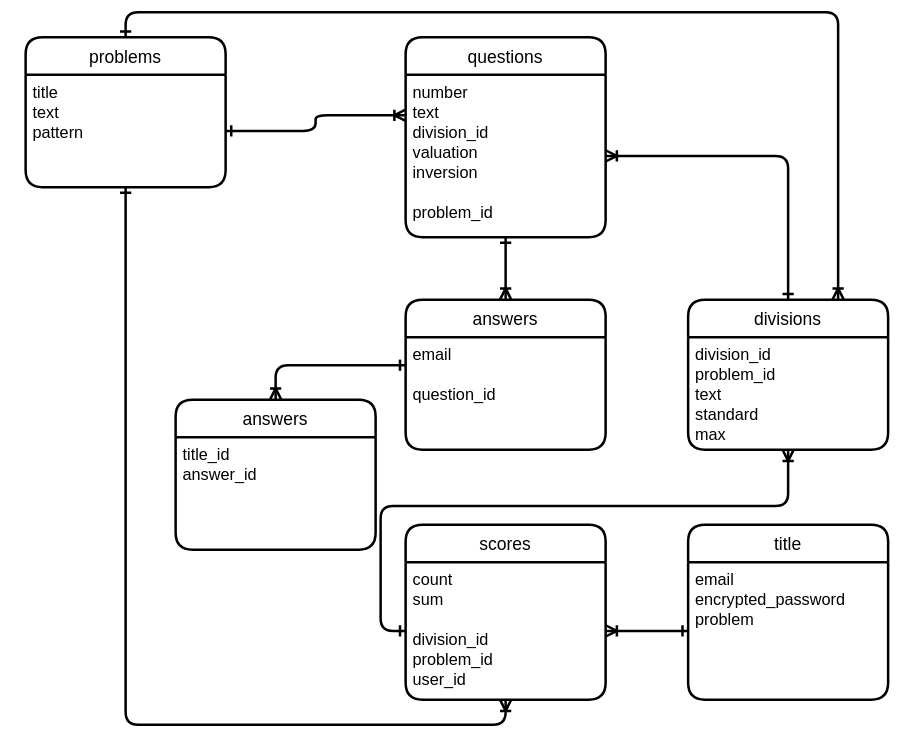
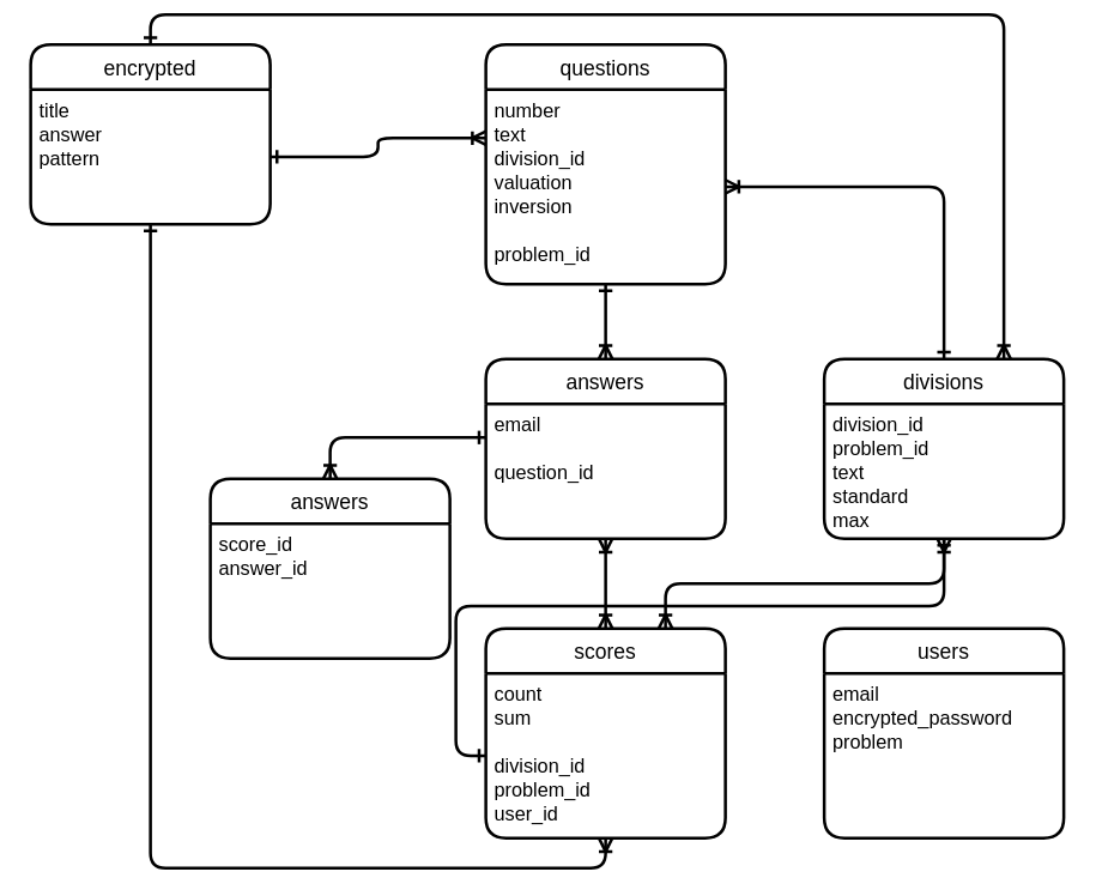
- <mxCell id="21" value="problems" style="swimlane;childLayout=stackLayout;horizontal=1;startSize=30;horizontalStack=0;rounded=1;fontSize=14;fontStyle=0;strokeWidth=2;resizeParent=0;resizeLast=1;shadow=0;dashed=0;align=center;" parent="1" vertex="1"><mxGeometry x="20" y="20" width="160" height="120" as="geometry" /></mxCell>
+ <mxCell id="21" value="encrypted" style="swimlane;childLayout=stackLayout;horizontal=1;startSize=30;horizontalStack=0;rounded=1;fontSize=14;fontStyle=0;strokeWidth=2;resizeParent=0;resizeLast=1;shadow=0;dashed=0;align=center;" parent="1" vertex="1"><mxGeometry x="20" y="20" width="160" height="120" as="geometry" /></mxCell>
- <mxCell id="22" value="title &#10;text&#10;pattern" style="align=left;strokeColor=none;fillColor=none;spacingLeft=4;fontSize=13;verticalAlign=top;resizable=0;rotatable=0;part=1;" parent="21" vertex="1"><mxGeometry y="30" width="160" height="90" as="geometry" /></mxCell>
+ <mxCell id="22" value="title &#10;answer&#10;pattern" style="align=left;strokeColor=none;fillColor=none;spacingLeft=4;fontSize=13;verticalAlign=top;resizable=0;rotatable=0;part=1;" parent="21" vertex="1"><mxGeometry y="30" width="160" height="90" as="geometry" /></mxCell>
- <mxCell id="17" value="title_id&#10;answer_id" style="align=left;strokeColor=none;fillColor=none;spacingLeft=4;fontSize=13;verticalAlign=top;resizable=0;rotatable=0;part=1;" parent="16" vertex="1"><mxGeometry y="30" width="160" height="90" as="geometry" /></mxCell>
+ <mxCell id="17" value="score_id&#10;answer_id" style="align=left;strokeColor=none;fillColor=none;spacingLeft=4;fontSize=13;verticalAlign=top;resizable=0;rotatable=0;part=1;" parent="16" vertex="1"><mxGeometry y="30" width="160" height="90" as="geometry" /></mxCell>
+ <mxCell id="15" style="edgeStyle=orthogonalEdgeStyle;rounded=1;orthogonalLoop=1;jettySize=auto;html=1;exitX=0.5;exitY=1;exitDx=0;exitDy=0;entryX=0.75;entryY=0;entryDx=0;entryDy=0;startArrow=ERone;startFill=0;endArrow=ERoneToMany;endFill=0;targetPerimeterSpacing=0;strokeWidth=2;fontSize=13;" parent="1" source="14" target="7" edge="1"><mxGeometry relative="1" as="geometry" /></mxCell>
+ <mxCell id="4" style="edgeStyle=orthogonalEdgeStyle;rounded=1;orthogonalLoop=1;jettySize=auto;html=1;exitX=0.5;exitY=0;exitDx=0;exitDy=0;entryX=0.5;entryY=1;entryDx=0;entryDy=0;startArrow=ERoneToMany;startFill=0;endArrow=ERoneToMany;endFill=0;targetPerimeterSpacing=0;strokeWidth=2;fontSize=13;" parent="1" source="7" target="11" edge="1"><mxGeometry relative="1" as="geometry" /></mxCell>
- <mxCell id="23" value="title" style="swimlane;childLayout=stackLayout;horizontal=1;startSize=30;horizontalStack=0;rounded=1;fontSize=14;fontStyle=0;strokeWidth=2;resizeParent=0;resizeLast=1;shadow=0;dashed=0;align=center;" parent="1" vertex="1"><mxGeometry x="550" y="410" width="160" height="140" as="geometry" /></mxCell>
+ <mxCell id="23" value="users" style="swimlane;childLayout=stackLayout;horizontal=1;startSize=30;horizontalStack=0;rounded=1;fontSize=14;fontStyle=0;strokeWidth=2;resizeParent=0;resizeLast=1;shadow=0;dashed=0;align=center;" parent="1" vertex="1"><mxGeometry x="550" y="410" width="160" height="140" as="geometry" /></mxCell>
- <mxCell id="25" style="edgeStyle=orthogonalEdgeStyle;rounded=1;orthogonalLoop=1;jettySize=auto;html=1;exitX=0;exitY=0.5;exitDx=0;exitDy=0;entryX=1;entryY=0.5;entryDx=0;entryDy=0;startArrow=ERone;startFill=0;endArrow=ERoneToMany;endFill=0;targetPerimeterSpacing=0;strokeWidth=2;fontSize=13;" parent="1" source="24" target="8" edge="1"><mxGeometry relative="1" as="geometry" /></mxCell>
